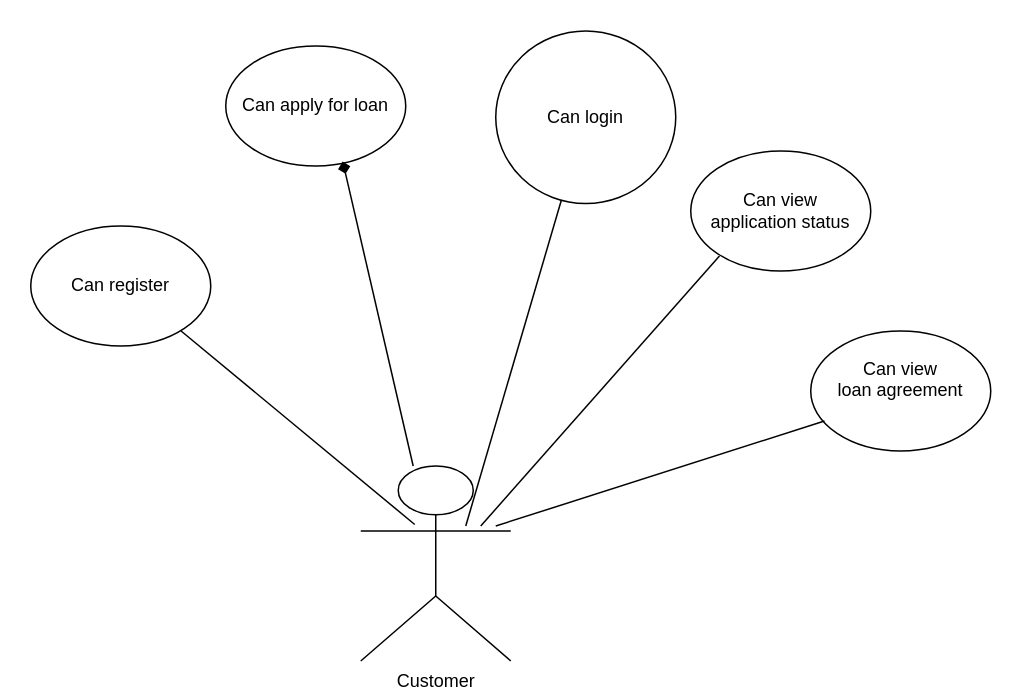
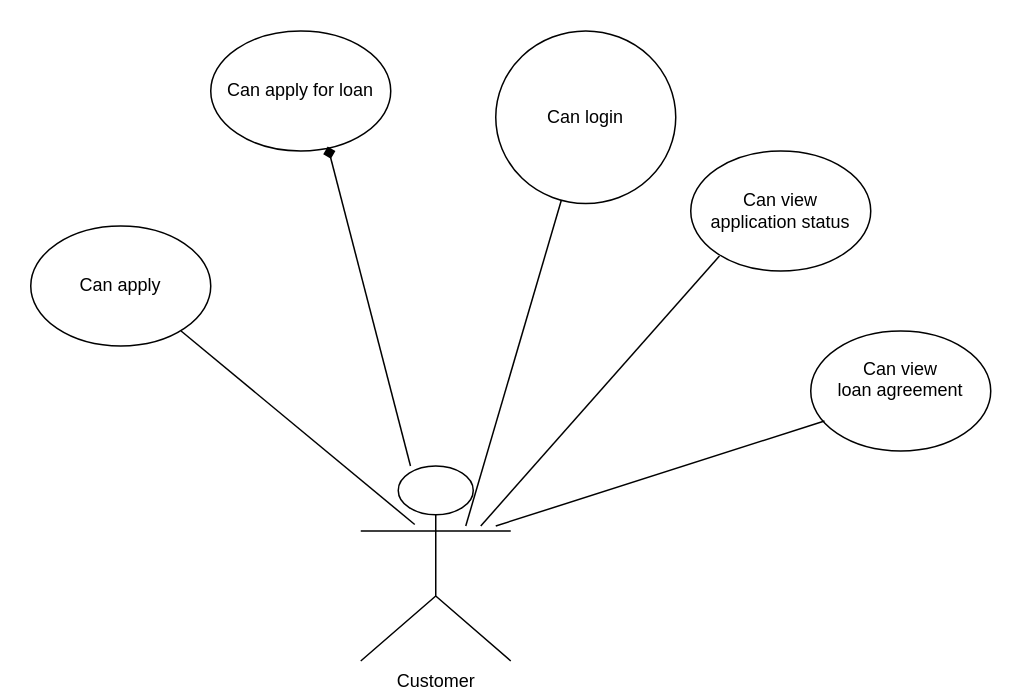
- <mxCell id="7" value="Can apply for loan" style="ellipse;whiteSpace=wrap;html=1;" parent="1" vertex="1"><mxGeometry x="150" y="30" width="120" height="80" as="geometry" /></mxCell>
+ <mxCell id="7" value="Can apply for loan" style="ellipse;whiteSpace=wrap;html=1;" parent="1" vertex="1"><mxGeometry x="140" y="20" width="120" height="80" as="geometry" /></mxCell>
- <mxCell id="5" value="Can register" style="ellipse;whiteSpace=wrap;html=1;" parent="1" vertex="1"><mxGeometry x="20" y="150" width="120" height="80" as="geometry" /></mxCell>
+ <mxCell id="5" value="Can apply" style="ellipse;whiteSpace=wrap;html=1;" parent="1" vertex="1"><mxGeometry x="20" y="150" width="120" height="80" as="geometry" /></mxCell>
